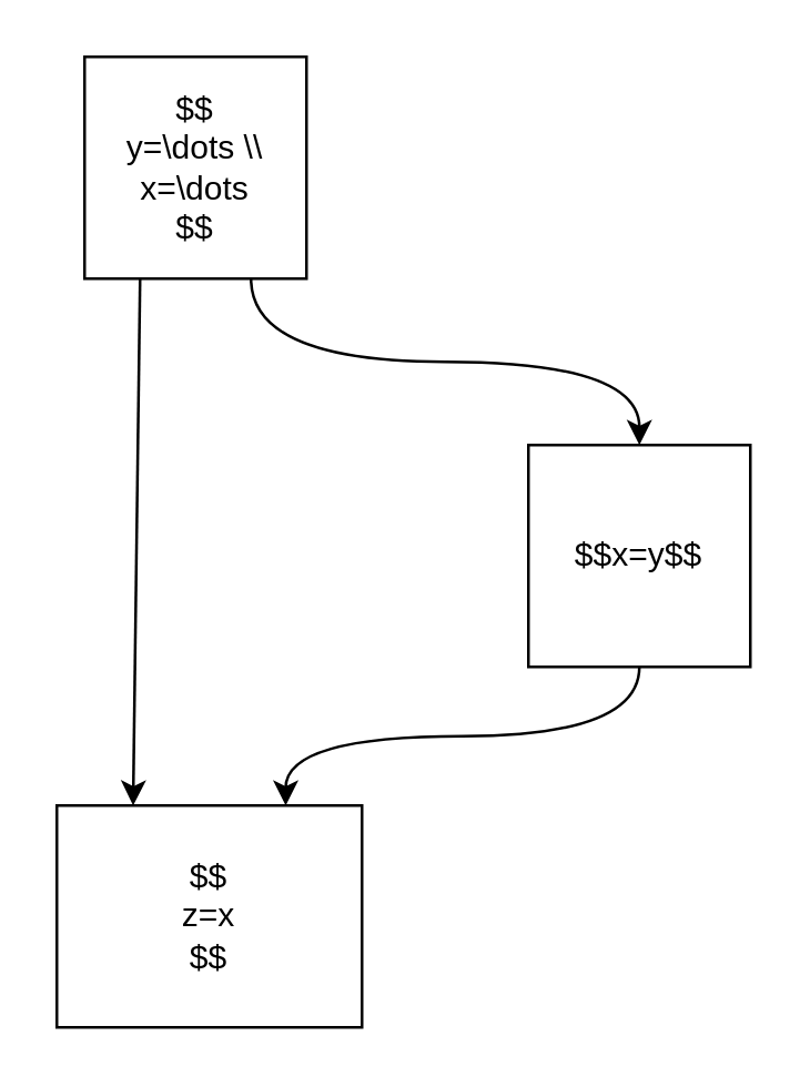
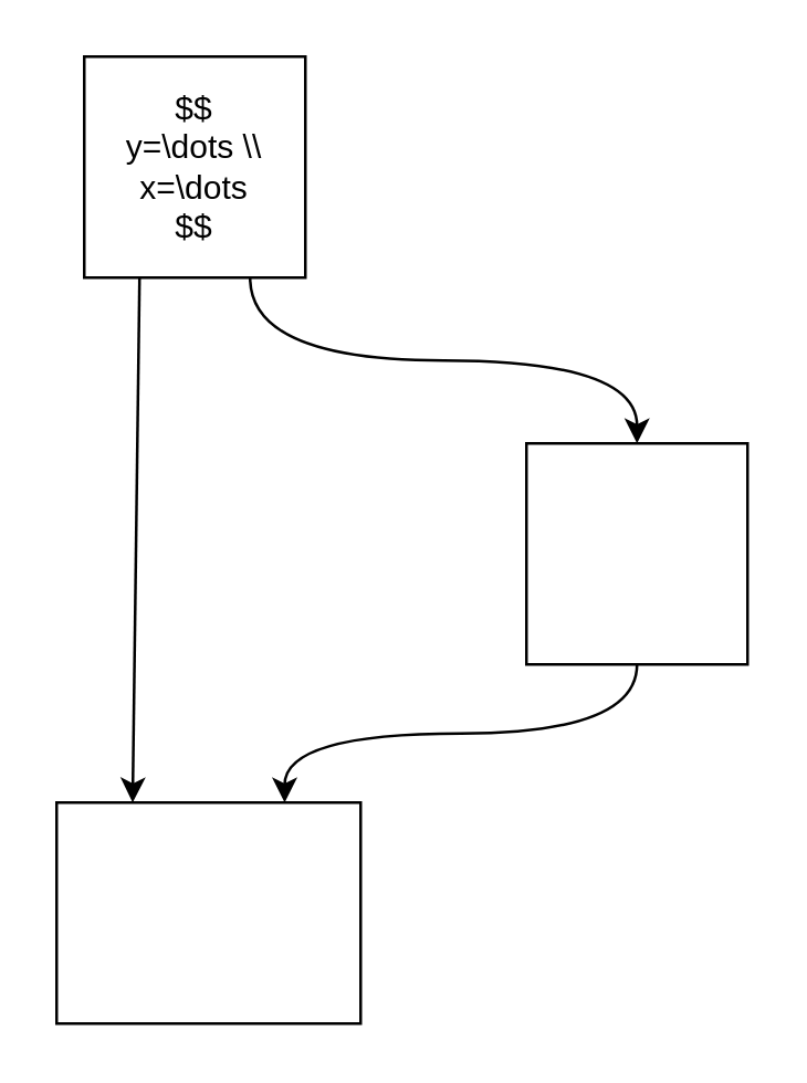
- <mxCell id="8" value="$$x=y$$" style="text;html=1;strokeColor=none;fillColor=none;align=center;verticalAlign=middle;whiteSpace=wrap;rounded=0;" vertex="1" parent="1"><mxGeometry x="190" y="160" width="80" height="80" as="geometry" /></mxCell>
- <mxCell id="7" value="$$&lt;br&gt;z=x&lt;br&gt;$$" style="text;html=1;strokeColor=none;fillColor=none;align=center;verticalAlign=middle;whiteSpace=wrap;rounded=0;" vertex="1" parent="1"><mxGeometry x="20" y="290" width="110" height="80" as="geometry" /></mxCell>
